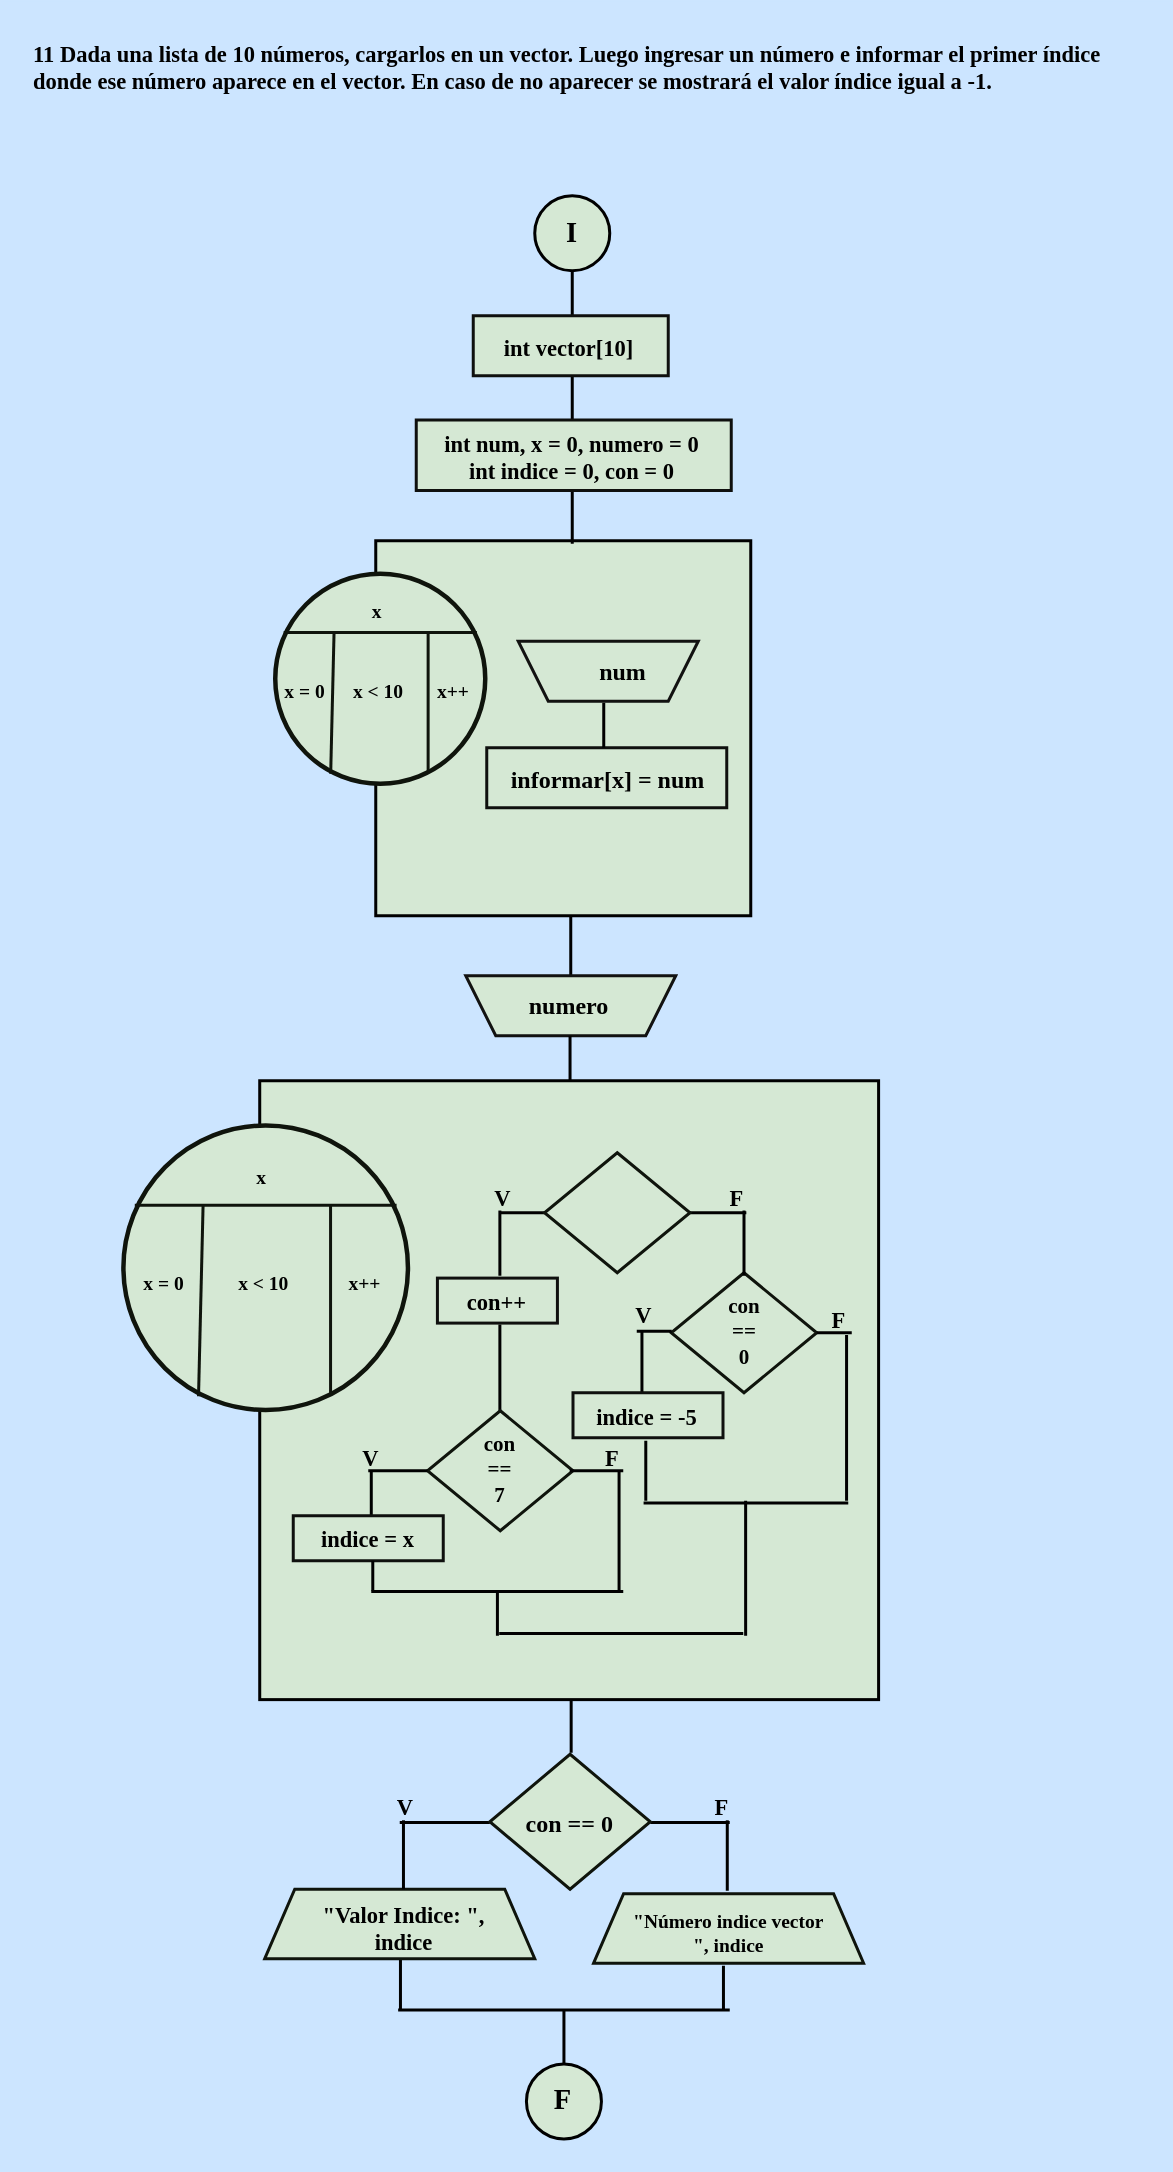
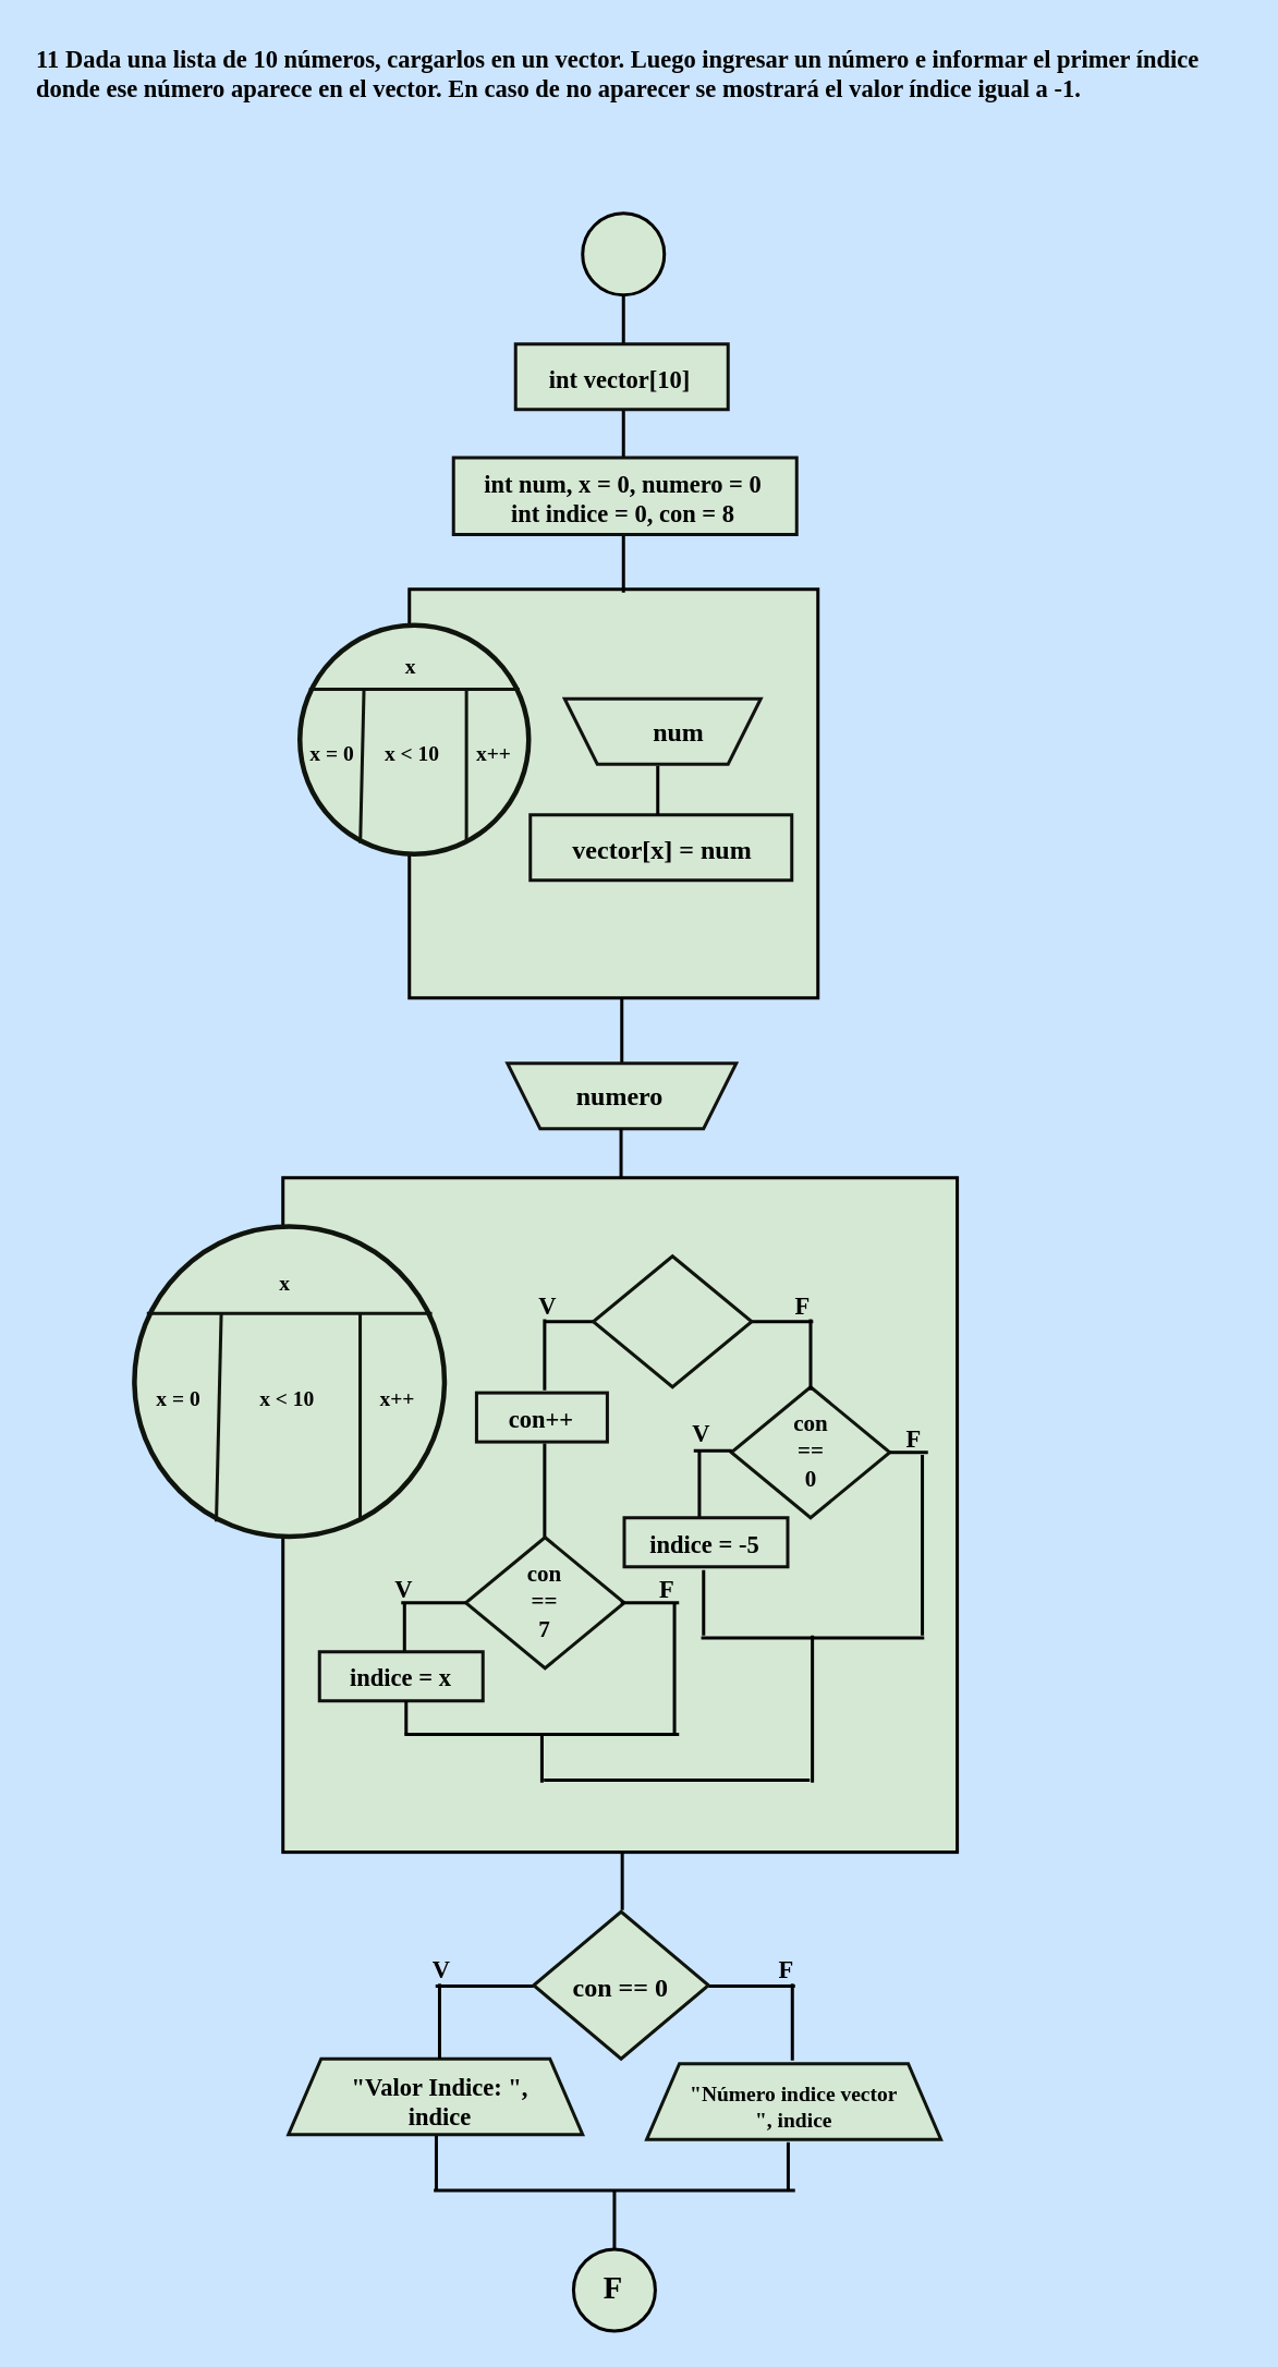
- <mxCell id="6" value="&lt;b&gt;&lt;font color=&quot;#000000&quot; style=&quot;font-size: 19px;&quot; face=&quot;Comic Sans MS&quot;&gt;I&lt;/font&gt;&lt;/b&gt;" style="text;strokeColor=none;align=center;fillColor=none;html=1;verticalAlign=middle;whiteSpace=wrap;rounded=0;fontFamily=Architects Daughter;fontSource=https://fonts.googleapis.com/css?family=Architects+Daughter;aspect=fixed;" vertex="1" parent="4"><mxGeometry x="5" y="10" width="40" height="30" as="geometry" /></mxCell>
- <mxCell id="34" value="&lt;font face=&quot;Comic Sans MS&quot; color=&quot;#000000&quot;&gt;&lt;span style=&quot;font-size: 15px;&quot;&gt;&lt;b&gt;int num, x = 0, numero = 0&lt;/b&gt;&lt;/span&gt;&lt;/font&gt;&lt;div&gt;&lt;font face=&quot;Comic Sans MS&quot; color=&quot;#000000&quot;&gt;&lt;span style=&quot;font-size: 15px;&quot;&gt;&lt;b&gt;int indice = 0, con = 0&lt;/b&gt;&lt;/span&gt;&lt;/font&gt;&lt;/div&gt;" style="text;strokeColor=none;align=center;fillColor=none;html=1;verticalAlign=middle;whiteSpace=wrap;rounded=0;fontFamily=Architects Daughter;fontSource=https://fonts.googleapis.com/css?family=Architects+Daughter;" vertex="1" parent="32"><mxGeometry width="240" height="50" as="geometry" /></mxCell>
+ <mxCell id="34" value="&lt;font face=&quot;Comic Sans MS&quot; color=&quot;#000000&quot;&gt;&lt;span style=&quot;font-size: 15px;&quot;&gt;&lt;b&gt;int num, x = 0, numero = 0&lt;/b&gt;&lt;/span&gt;&lt;/font&gt;&lt;div&gt;&lt;font face=&quot;Comic Sans MS&quot; color=&quot;#000000&quot;&gt;&lt;span style=&quot;font-size: 15px;&quot;&gt;&lt;b&gt;int indice = 0, con = 8&lt;/b&gt;&lt;/span&gt;&lt;/font&gt;&lt;/div&gt;" style="text;strokeColor=none;align=center;fillColor=none;html=1;verticalAlign=middle;whiteSpace=wrap;rounded=0;fontFamily=Architects Daughter;fontSource=https://fonts.googleapis.com/css?family=Architects+Daughter;" vertex="1" parent="32"><mxGeometry width="240" height="50" as="geometry" /></mxCell>
- <mxCell id="23" value="&lt;font size=&quot;1&quot; face=&quot;Comic Sans MS&quot; color=&quot;#000000&quot;&gt;&lt;b style=&quot;font-size: 16px;&quot;&gt;informar[x] = num&lt;/b&gt;&lt;/font&gt;" style="text;strokeColor=none;align=center;fillColor=none;html=1;verticalAlign=middle;whiteSpace=wrap;rounded=0;fontFamily=Architects Daughter;fontSource=https://fonts.googleapis.com/css?family=Architects+Daughter;" vertex="1" parent="21"><mxGeometry y="6" width="180" height="30" as="geometry" /></mxCell>
+ <mxCell id="23" value="&lt;font size=&quot;1&quot; face=&quot;Comic Sans MS&quot; color=&quot;#000000&quot;&gt;&lt;b style=&quot;font-size: 16px;&quot;&gt;vector[x] = num&lt;/b&gt;&lt;/font&gt;" style="text;strokeColor=none;align=center;fillColor=none;html=1;verticalAlign=middle;whiteSpace=wrap;rounded=0;fontFamily=Architects Daughter;fontSource=https://fonts.googleapis.com/css?family=Architects+Daughter;" vertex="1" parent="21"><mxGeometry y="6" width="180" height="30" as="geometry" /></mxCell>
